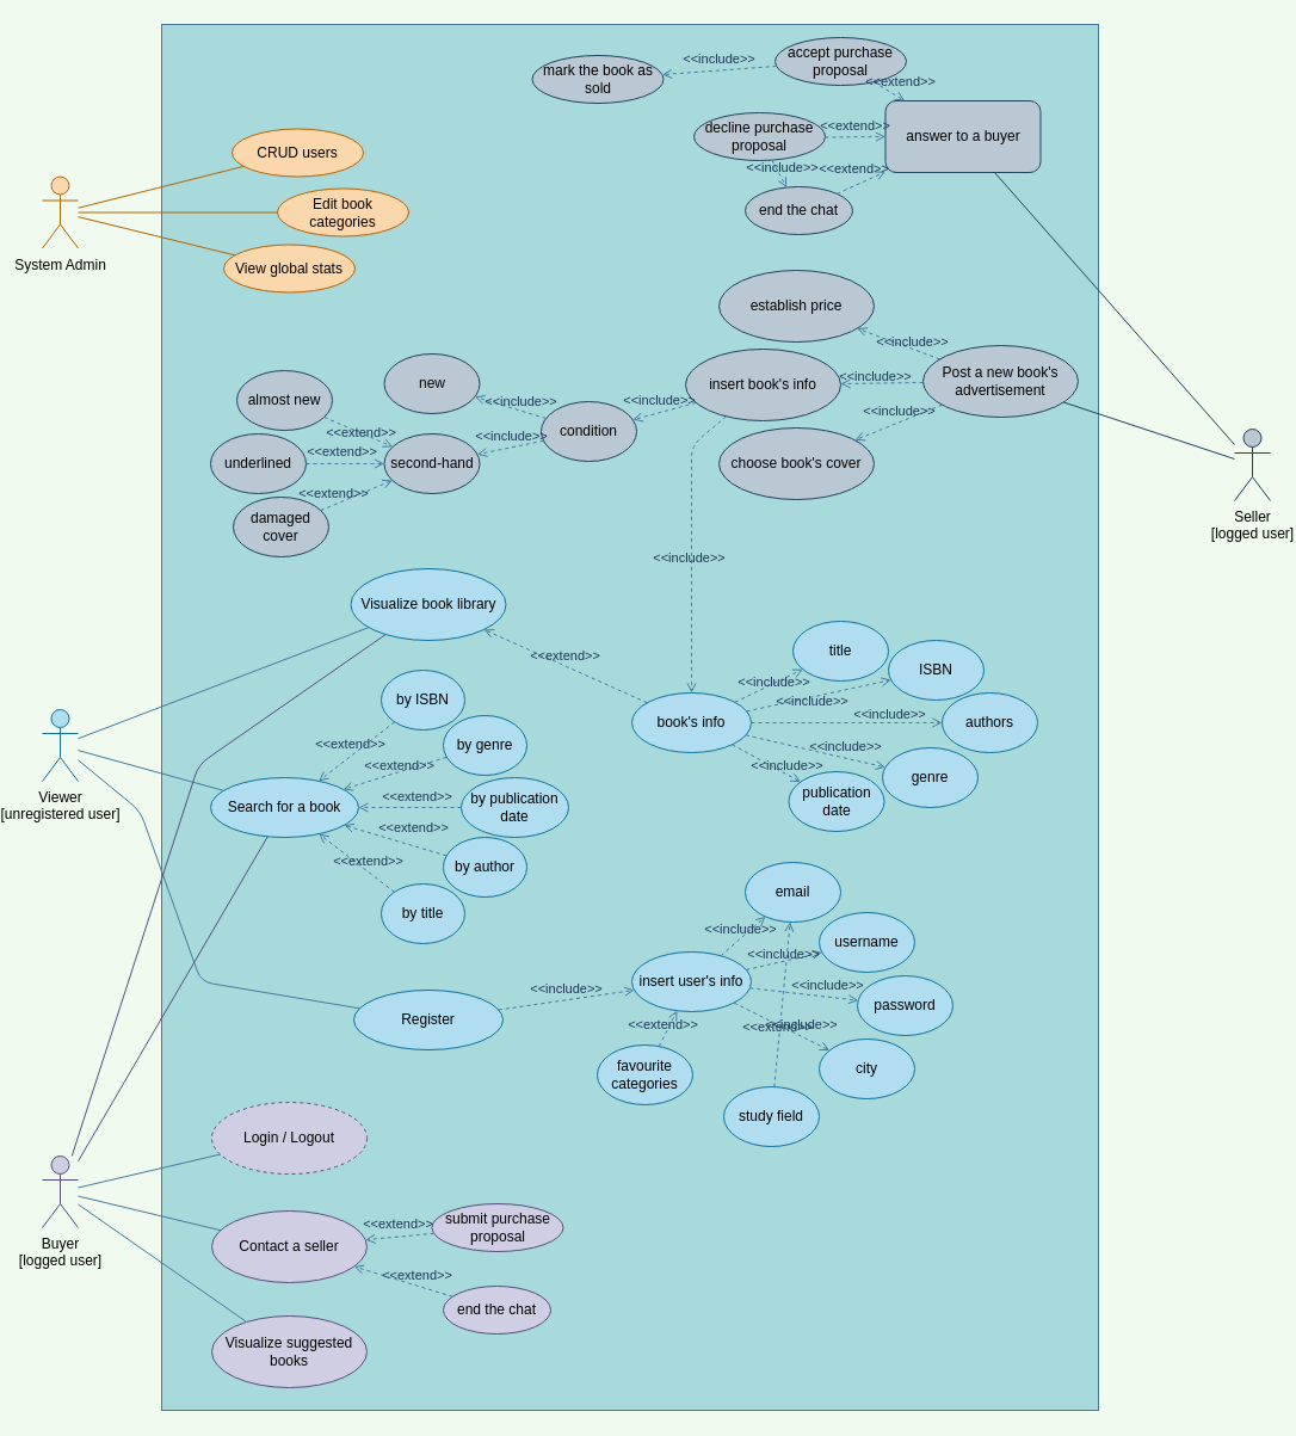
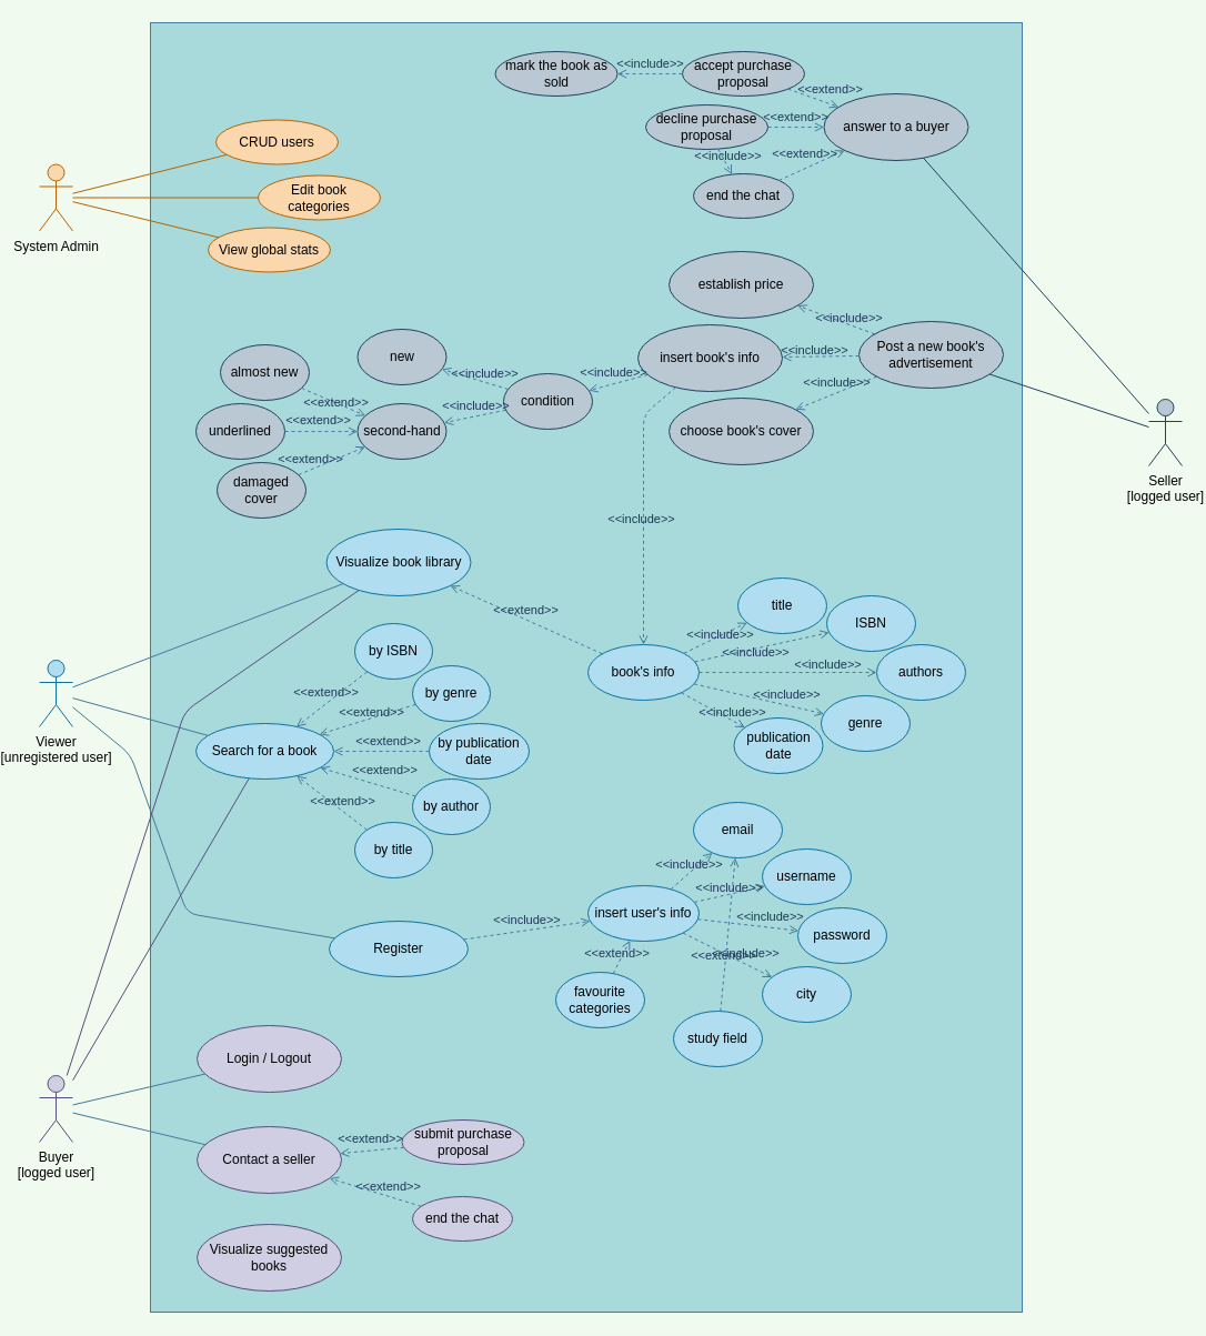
- <mxCell id="47" value="accept purchase proposal" style="ellipse;whiteSpace=wrap;html=1;rounded=0;sketch=0;strokeColor=#23445d;fillColor=#bac8d3;" parent="1" vertex="1"><mxGeometry x="634" y="31" width="110" height="40" as="geometry" /></mxCell>
+ <mxCell id="47" value="accept purchase proposal" style="ellipse;whiteSpace=wrap;html=1;rounded=0;sketch=0;strokeColor=#23445d;fillColor=#bac8d3;" parent="1" vertex="1"><mxGeometry x="599" y="46" width="110" height="40" as="geometry" /></mxCell>
- <mxCell id="44" value="answer to a buyer" style="whiteSpace=wrap;html=1;sketch=0;strokeColor=#23445d;fillColor=#bac8d3;rounded=1;" parent="1" vertex="1"><mxGeometry x="726.5" y="84" width="130" height="60" as="geometry" /></mxCell>
+ <mxCell id="44" value="answer to a buyer" style="ellipse;whiteSpace=wrap;html=1;rounded=0;sketch=0;strokeColor=#23445d;fillColor=#bac8d3;" parent="1" vertex="1"><mxGeometry x="726.5" y="84" width="130" height="60" as="geometry" /></mxCell>
- <mxCell id="86" value="Login / Logout" style="ellipse;whiteSpace=wrap;html=1;rounded=0;sketch=0;strokeColor=#56517e;fillColor=#d0cee2;dashed=1;" vertex="1" parent="1"><mxGeometry x="162" y="923" width="130" height="60" as="geometry" /></mxCell>
+ <mxCell id="86" value="Login / Logout" style="ellipse;whiteSpace=wrap;html=1;rounded=0;sketch=0;strokeColor=#56517e;fillColor=#d0cee2;" vertex="1" parent="1"><mxGeometry x="162" y="923" width="130" height="60" as="geometry" /></mxCell>
- <mxCell id="98" value="" style="endArrow=none;html=1;labelBackgroundColor=#F1FAEE;strokeColor=#457B9D;fontColor=#1D3557;" edge="1" parent="1" source="3" target="97"><mxGeometry width="50" height="50" relative="1" as="geometry"><mxPoint x="60" y="1012.787" as="sourcePoint" /><mxPoint x="179.537" y="1050.937" as="targetPoint" /></mxGeometry></mxCell>
